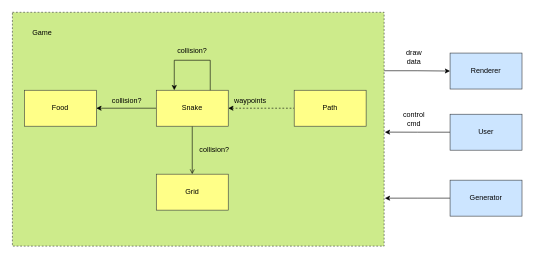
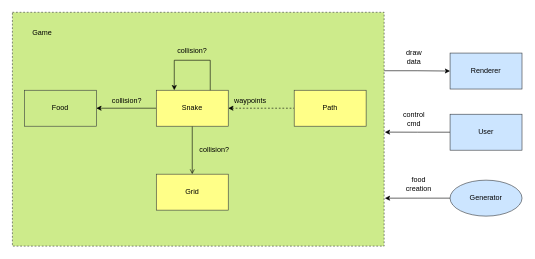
- <mxCell id="8" value="Food" style="rounded=0;whiteSpace=wrap;html=1;fillColor=#ffff88;strokeColor=#36393d;" vertex="1" parent="1"><mxGeometry x="40" y="150" width="120" height="60" as="geometry" /></mxCell>
+ <mxCell id="8" value="Food" style="rounded=0;whiteSpace=wrap;html=1;fillColor=#cdeb8b;strokeColor=#36393d;" vertex="1" parent="1"><mxGeometry x="40" y="150" width="120" height="60" as="geometry" /></mxCell>
+ <mxCell id="24" value="food&lt;br&gt;creation" style="text;html=1;strokeColor=none;fillColor=none;align=center;verticalAlign=middle;whiteSpace=wrap;rounded=0;dashed=1;" vertex="1" parent="1"><mxGeometry x="668" y="292" width="60" height="30" as="geometry" /></mxCell>
- <mxCell id="14" value="Generator" style="rounded=0;whiteSpace=wrap;html=1;fillColor=#cce5ff;strokeColor=#36393d;" vertex="1" parent="1"><mxGeometry x="750" y="300" width="120" height="60" as="geometry" /></mxCell>
+ <mxCell id="14" value="Generator" style="ellipse;whiteSpace=wrap;html=1;fillColor=#cce5ff;strokeColor=#36393d;" vertex="1" parent="1"><mxGeometry x="750" y="300" width="120" height="60" as="geometry" /></mxCell>
